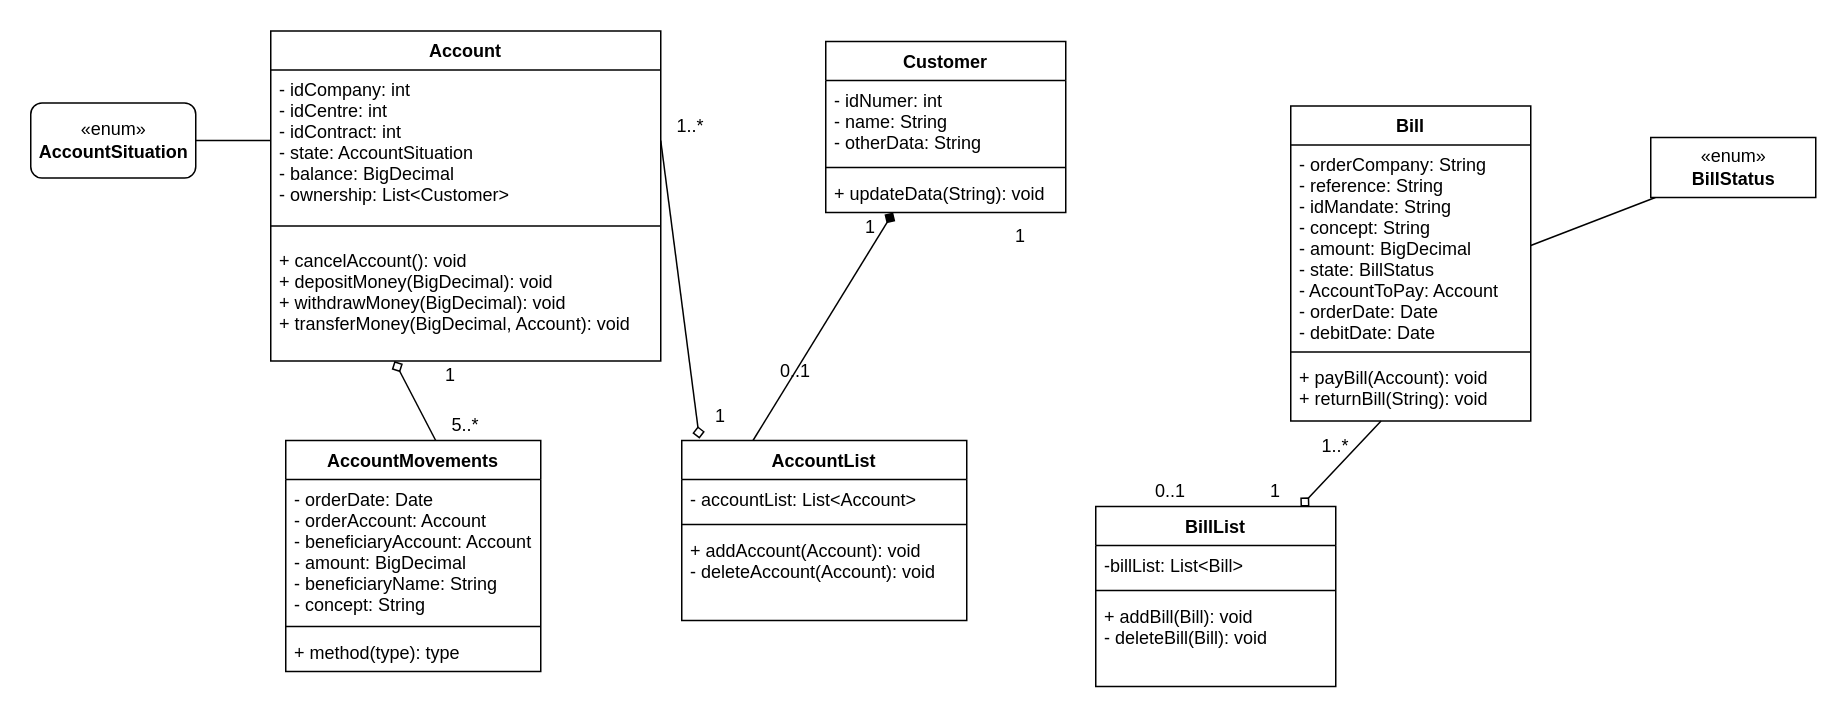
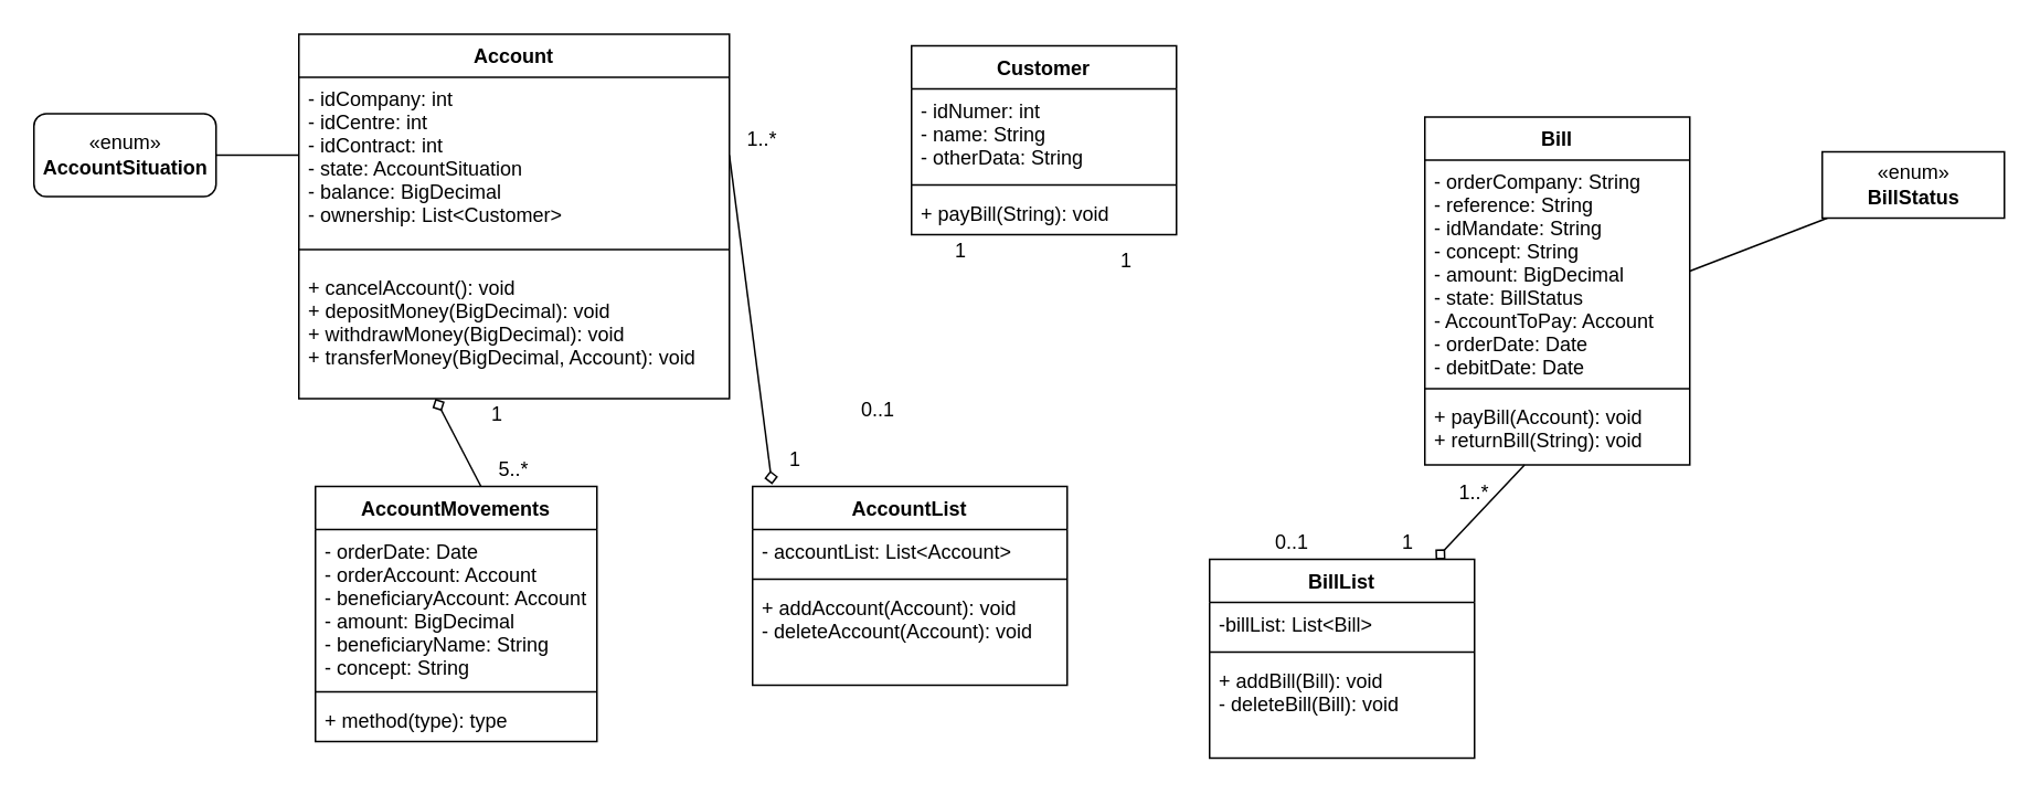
- <mxCell id="6" value="+ updateData(String): void" style="text;strokeColor=none;fillColor=none;align=left;verticalAlign=top;spacingLeft=4;spacingRight=4;overflow=hidden;rotatable=0;points=[[0,0.5],[1,0.5]];portConstraint=eastwest;" vertex="1" parent="3"><mxGeometry y="88" width="160" height="26" as="geometry" /></mxCell>
+ <mxCell id="6" value="+ payBill(String): void" style="text;strokeColor=none;fillColor=none;align=left;verticalAlign=top;spacingLeft=4;spacingRight=4;overflow=hidden;rotatable=0;points=[[0,0.5],[1,0.5]];portConstraint=eastwest;" vertex="1" parent="3"><mxGeometry y="88" width="160" height="26" as="geometry" /></mxCell>
- <mxCell id="2" style="edgeStyle=none;rounded=0;orthogonalLoop=1;jettySize=auto;html=1;entryX=0.25;entryY=0;entryDx=0;entryDy=0;fontSize=12;startArrow=diamond;startFill=1;endArrow=none;endFill=0;" edge="1" parent="1" source="3" target="7"><mxGeometry relative="1" as="geometry" /></mxCell>
